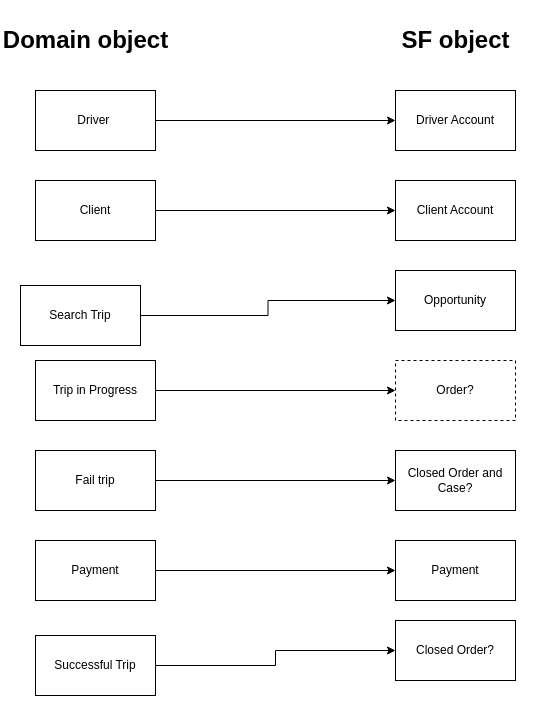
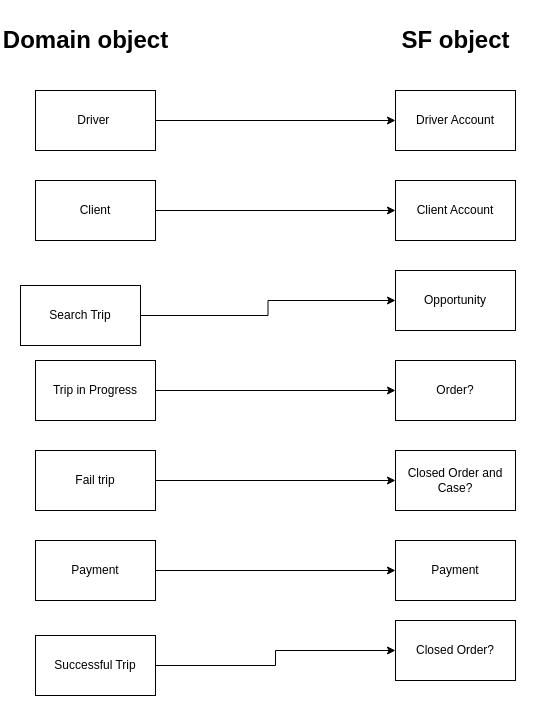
- <mxCell id="13" value="Order?" style="rounded=0;whiteSpace=wrap;html=1;dashed=1;" parent="1" vertex="1"><mxGeometry x="395" y="360" width="120" height="60" as="geometry" /></mxCell>
+ <mxCell id="13" value="Order?" style="rounded=0;whiteSpace=wrap;html=1;" parent="1" vertex="1"><mxGeometry x="395" y="360" width="120" height="60" as="geometry" /></mxCell>
